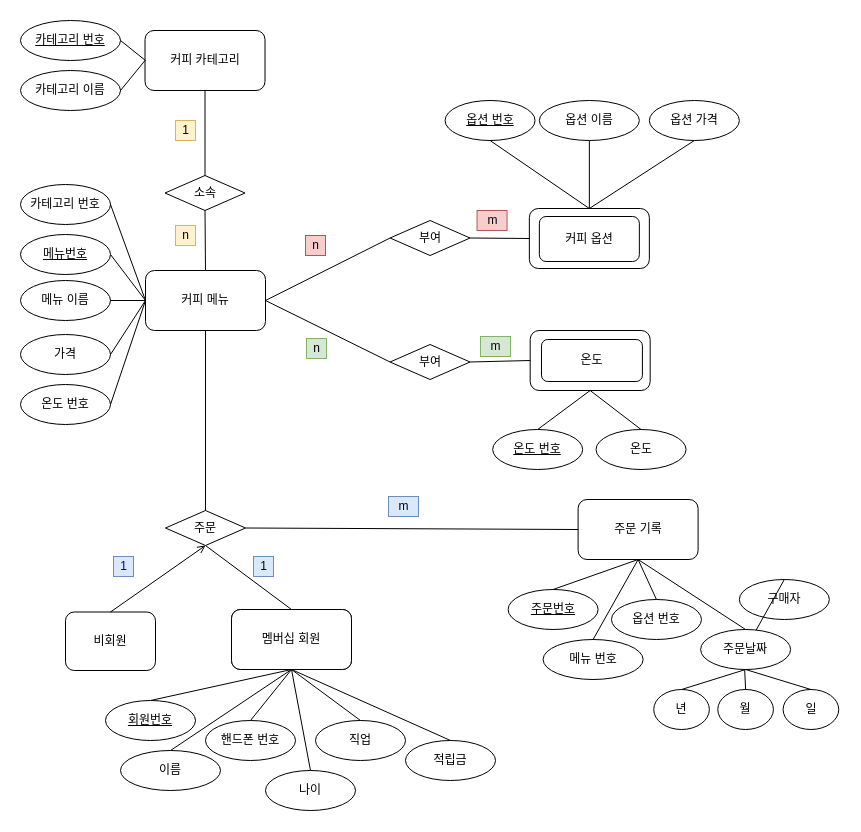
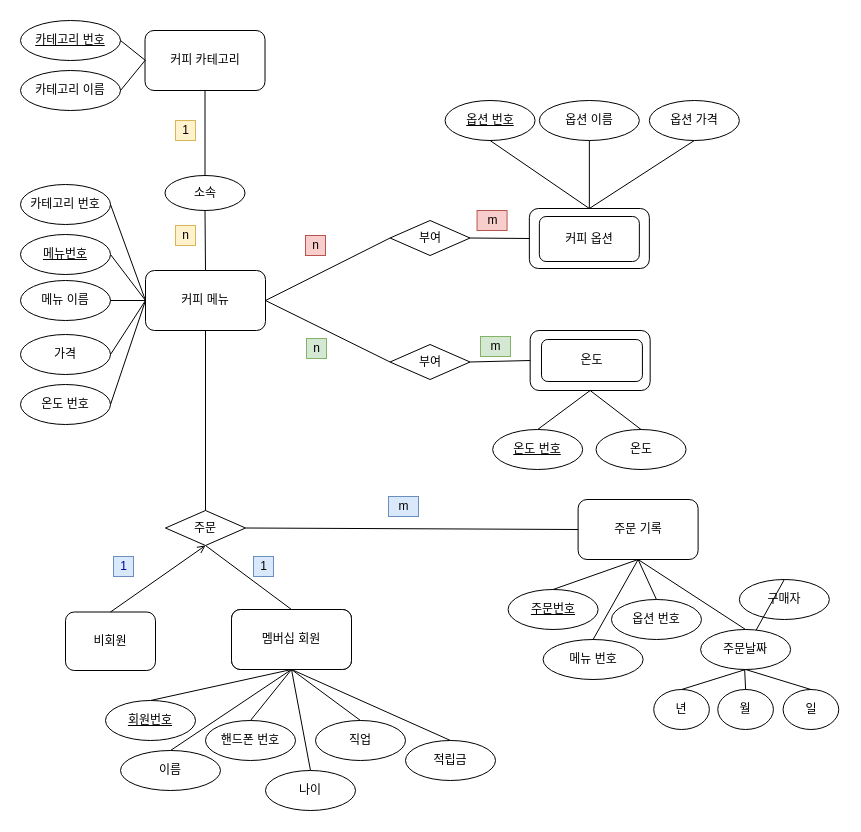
- <mxCell id="5" value="소속" style="rhombus;whiteSpace=wrap;html=1;rounded=0;" parent="1" vertex="1"><mxGeometry x="164.5" y="175" width="80" height="35" as="geometry" /></mxCell>
+ <mxCell id="5" value="소속" style="ellipse;whiteSpace=wrap;html=1;" parent="1" vertex="1"><mxGeometry x="164.5" y="175" width="80" height="35" as="geometry" /></mxCell>
